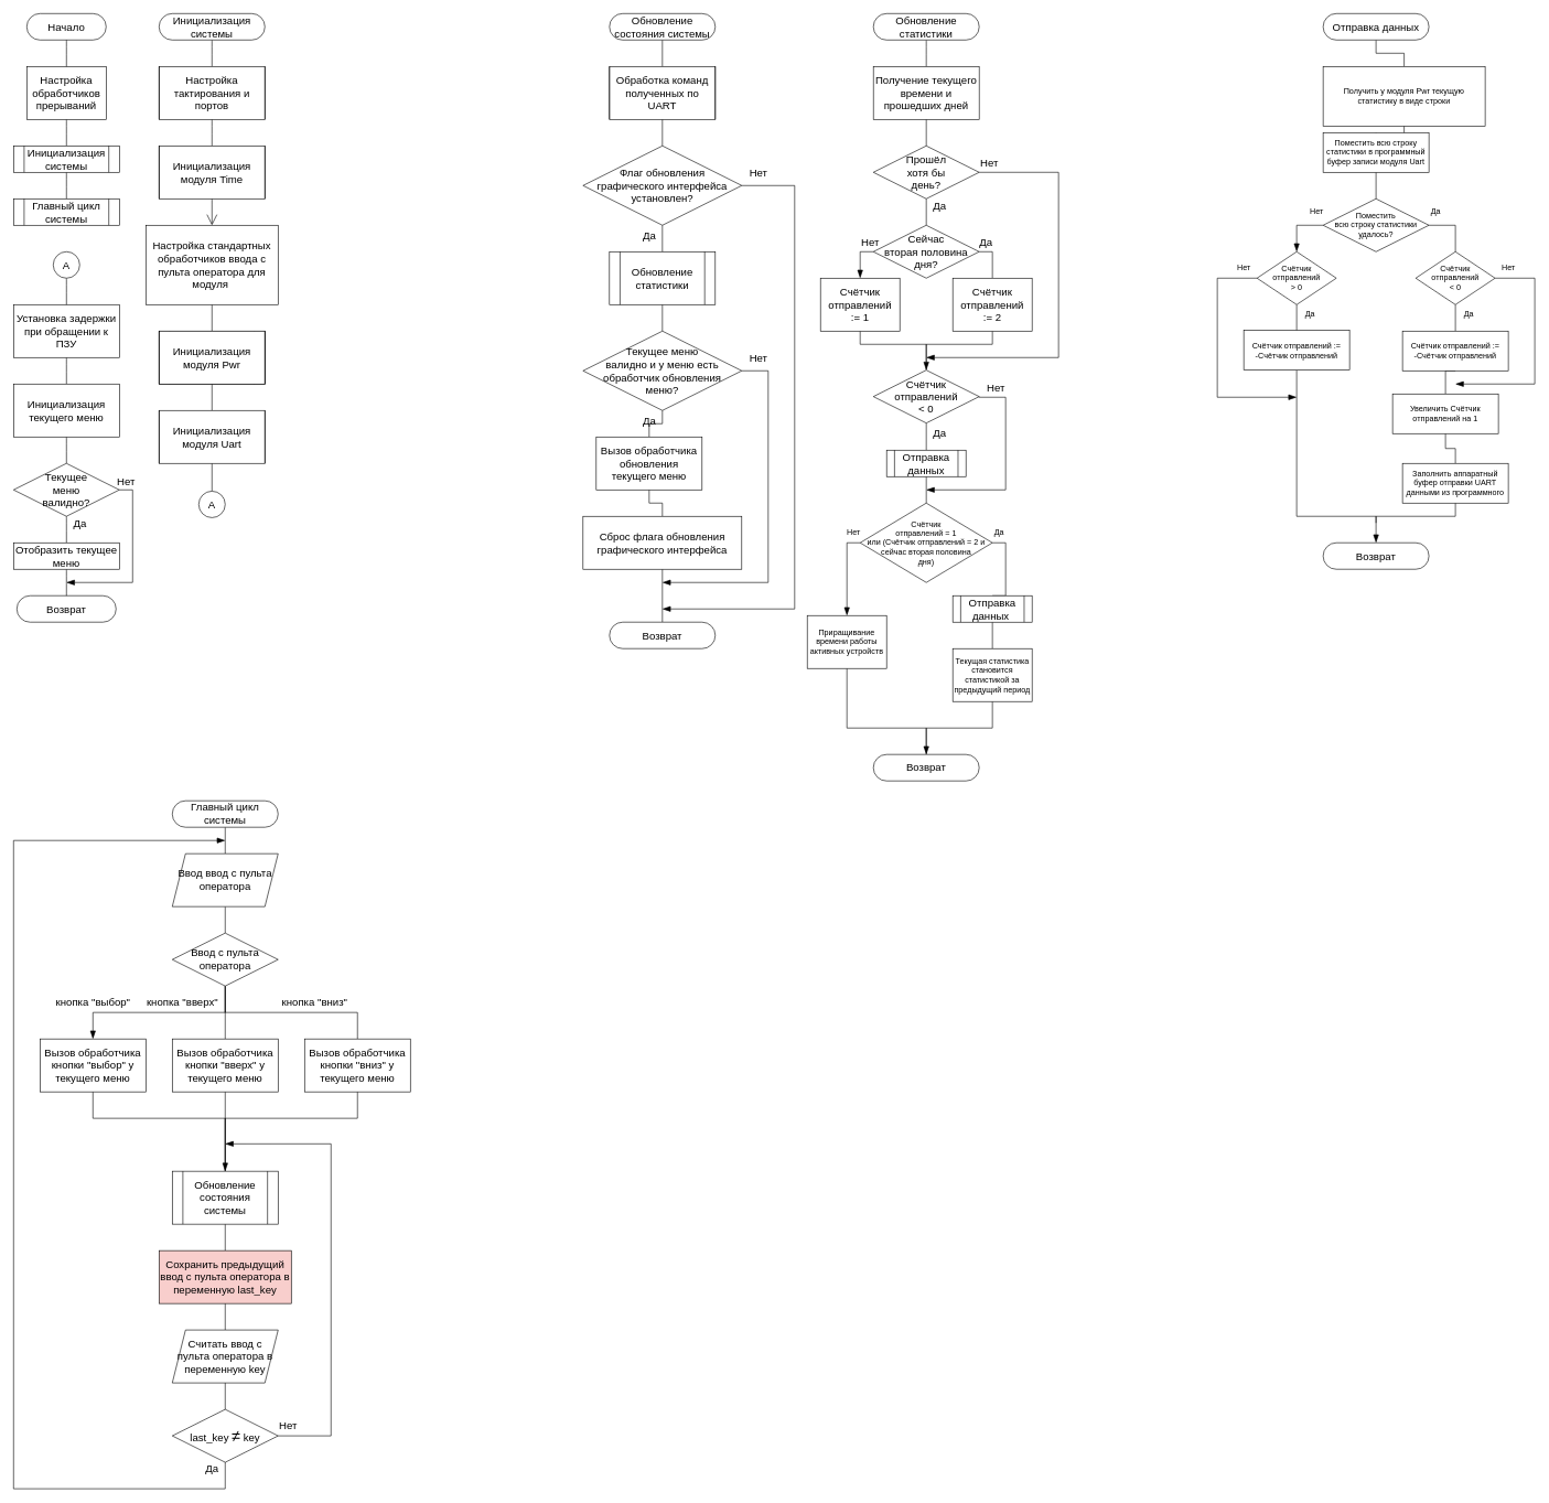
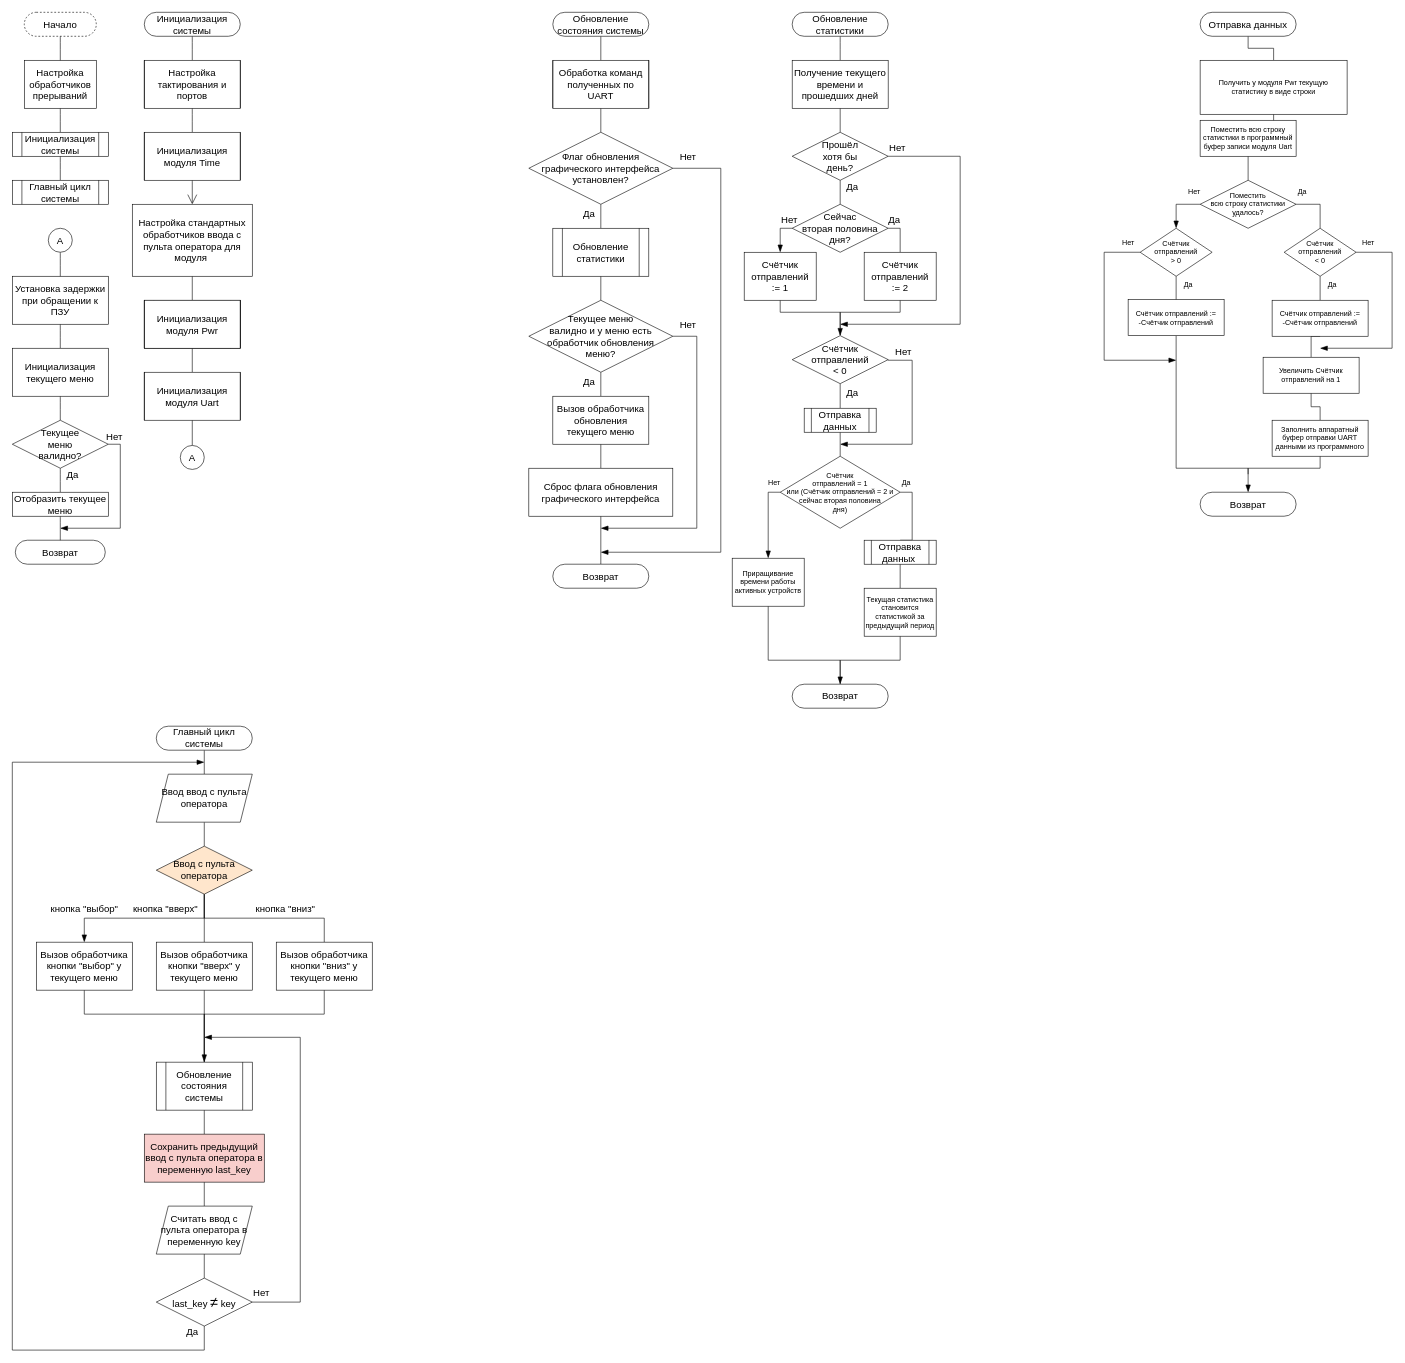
- <mxCell id="4" value="Начало" style="rounded=1;whiteSpace=wrap;html=1;fontSize=16;arcSize=50;" parent="1" vertex="1"><mxGeometry x="40" width="120" height="40" as="geometry" y="20" /></mxCell>
+ <mxCell id="4" value="Начало" style="rounded=1;whiteSpace=wrap;html=1;fontSize=16;arcSize=50;dashed=1;" parent="1" vertex="1"><mxGeometry x="40" width="120" height="40" as="geometry" y="20" /></mxCell>
- <mxCell id="78" value="Вызов обработчика обновления текущего меню" style="rounded=0;whiteSpace=wrap;html=1;fontSize=16;" parent="1" vertex="1"><mxGeometry x="901" y="660" width="160" height="80" as="geometry" /></mxCell>
+ <mxCell id="78" value="Вызов обработчика обновления текущего меню" style="rounded=0;whiteSpace=wrap;html=1;fontSize=16;" parent="1" vertex="1"><mxGeometry x="921" y="660" width="160" height="80" as="geometry" /></mxCell>
- <mxCell id="44" value="Ввод с пульта оператора" style="rhombus;whiteSpace=wrap;html=1;fontSize=16;" parent="1" vertex="1"><mxGeometry x="260" y="1410" width="160" height="80" as="geometry" /></mxCell>
+ <mxCell id="44" value="Ввод с пульта оператора" style="rhombus;whiteSpace=wrap;html=1;fontSize=16;fillColor=#ffe6cc;" parent="1" vertex="1"><mxGeometry x="260" y="1410" width="160" height="80" as="geometry" /></mxCell>
